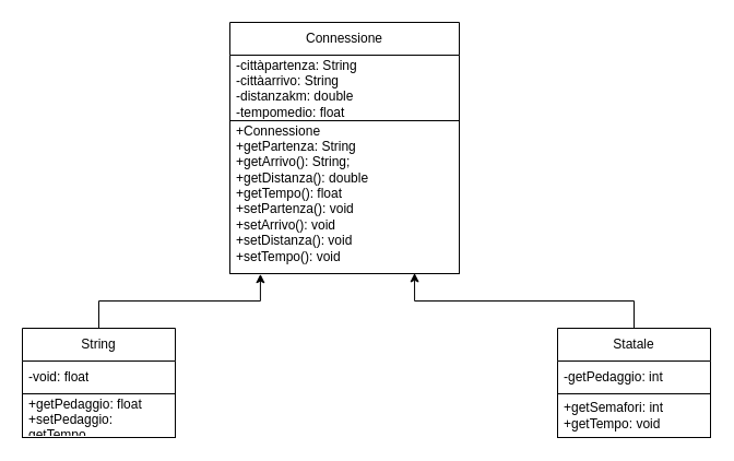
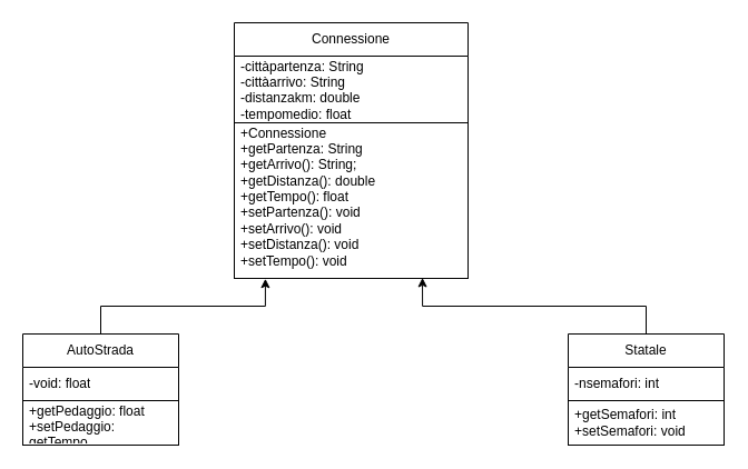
- <mxCell id="6" value="String" style="swimlane;fontStyle=0;childLayout=stackLayout;horizontal=1;startSize=30;horizontalStack=0;resizeParent=1;resizeParentMax=0;resizeLast=0;collapsible=1;marginBottom=0;whiteSpace=wrap;html=1;" vertex="1" parent="1"><mxGeometry x="20" y="300" width="140" height="100" as="geometry" /></mxCell>
+ <mxCell id="6" value="AutoStrada" style="swimlane;fontStyle=0;childLayout=stackLayout;horizontal=1;startSize=30;horizontalStack=0;resizeParent=1;resizeParentMax=0;resizeLast=0;collapsible=1;marginBottom=0;whiteSpace=wrap;html=1;" vertex="1" parent="1"><mxGeometry x="20" y="300" width="140" height="100" as="geometry" /></mxCell>
- <mxCell id="10" value="-getPedaggio: int" style="text;strokeColor=none;fillColor=none;align=left;verticalAlign=middle;spacingLeft=4;spacingRight=4;overflow=hidden;points=[[0,0.5],[1,0.5]];portConstraint=eastwest;rotatable=0;whiteSpace=wrap;html=1;" vertex="1" parent="9"><mxGeometry y="30" width="140" height="30" as="geometry" /></mxCell>
+ <mxCell id="10" value="-nsemafori: int" style="text;strokeColor=none;fillColor=none;align=left;verticalAlign=middle;spacingLeft=4;spacingRight=4;overflow=hidden;points=[[0,0.5],[1,0.5]];portConstraint=eastwest;rotatable=0;whiteSpace=wrap;html=1;" vertex="1" parent="9"><mxGeometry y="30" width="140" height="30" as="geometry" /></mxCell>
- <mxCell id="11" value="+getSemafori: int&lt;div&gt;+getTempo: void&lt;/div&gt;" style="text;strokeColor=default;fillColor=none;align=left;verticalAlign=middle;spacingLeft=4;spacingRight=4;overflow=hidden;points=[[0,0.5],[1,0.5]];portConstraint=eastwest;rotatable=0;whiteSpace=wrap;html=1;" vertex="1" parent="9"><mxGeometry y="60" width="140" height="40" as="geometry" /></mxCell>
+ <mxCell id="11" value="+getSemafori: int&lt;div&gt;+setSemafori: void&lt;/div&gt;" style="text;strokeColor=default;fillColor=none;align=left;verticalAlign=middle;spacingLeft=4;spacingRight=4;overflow=hidden;points=[[0,0.5],[1,0.5]];portConstraint=eastwest;rotatable=0;whiteSpace=wrap;html=1;" vertex="1" parent="9"><mxGeometry y="60" width="140" height="40" as="geometry" /></mxCell>
